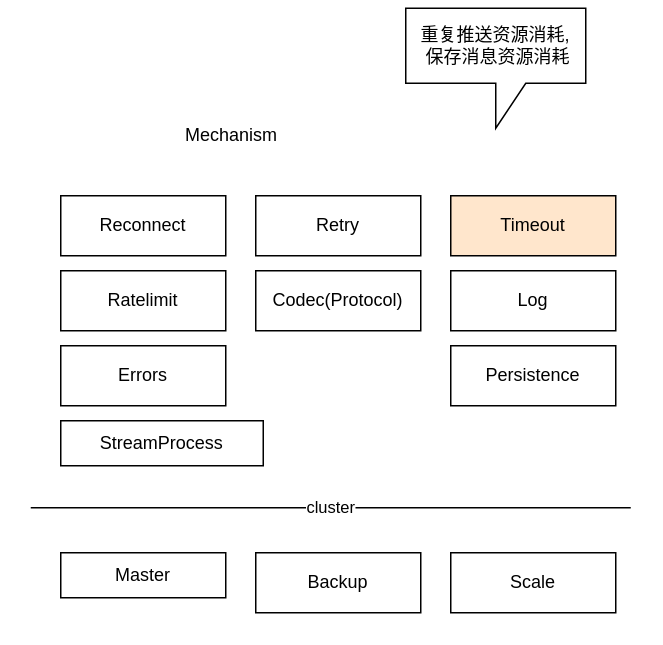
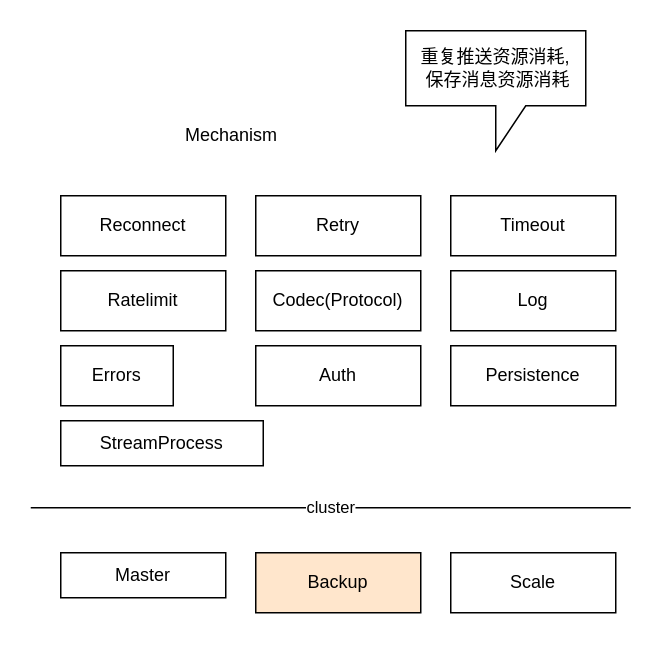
- <mxCell id="16" value="重复推送资源消耗,&lt;br&gt;&amp;nbsp;保存消息资源消耗" style="shape=callout;whiteSpace=wrap;html=1;perimeter=calloutPerimeter;" vertex="1" parent="1"><mxGeometry x="270" y="5" width="120" height="80" as="geometry" /></mxCell>
+ <mxCell id="16" value="重复推送资源消耗,&lt;br&gt;&amp;nbsp;保存消息资源消耗" style="shape=callout;whiteSpace=wrap;html=1;perimeter=calloutPerimeter;" vertex="1" parent="1"><mxGeometry x="270" y="20" width="120" height="80" as="geometry" /></mxCell>
- <mxCell id="9" value="Timeout" style="rounded=0;whiteSpace=wrap;html=1;fillColor=#ffe6cc;" vertex="1" parent="1"><mxGeometry x="300" y="130" width="110" height="40" as="geometry" /></mxCell>
+ <mxCell id="9" value="Timeout" style="rounded=0;whiteSpace=wrap;html=1;" vertex="1" parent="1"><mxGeometry x="300" y="130" width="110" height="40" as="geometry" /></mxCell>
- <mxCell id="7" value="Errors" style="rounded=0;whiteSpace=wrap;html=1;" vertex="1" parent="1"><mxGeometry x="40" y="230" width="110" height="40" as="geometry" /></mxCell>
+ <mxCell id="7" value="Errors" style="rounded=0;whiteSpace=wrap;html=1;" vertex="1" parent="1"><mxGeometry x="40" y="230" width="75" height="40" as="geometry" /></mxCell>
+ <mxCell id="8" value="Auth" style="rounded=0;whiteSpace=wrap;html=1;" vertex="1" parent="1"><mxGeometry x="170" y="230" width="110" height="40" as="geometry" /></mxCell>
- <mxCell id="12" value="Backup" style="rounded=0;whiteSpace=wrap;html=1;" vertex="1" parent="1"><mxGeometry x="170" y="368" width="110" height="40" as="geometry" /></mxCell>
+ <mxCell id="12" value="Backup" style="rounded=0;whiteSpace=wrap;html=1;fillColor=#ffe6cc;" vertex="1" parent="1"><mxGeometry x="170" y="368" width="110" height="40" as="geometry" /></mxCell>
